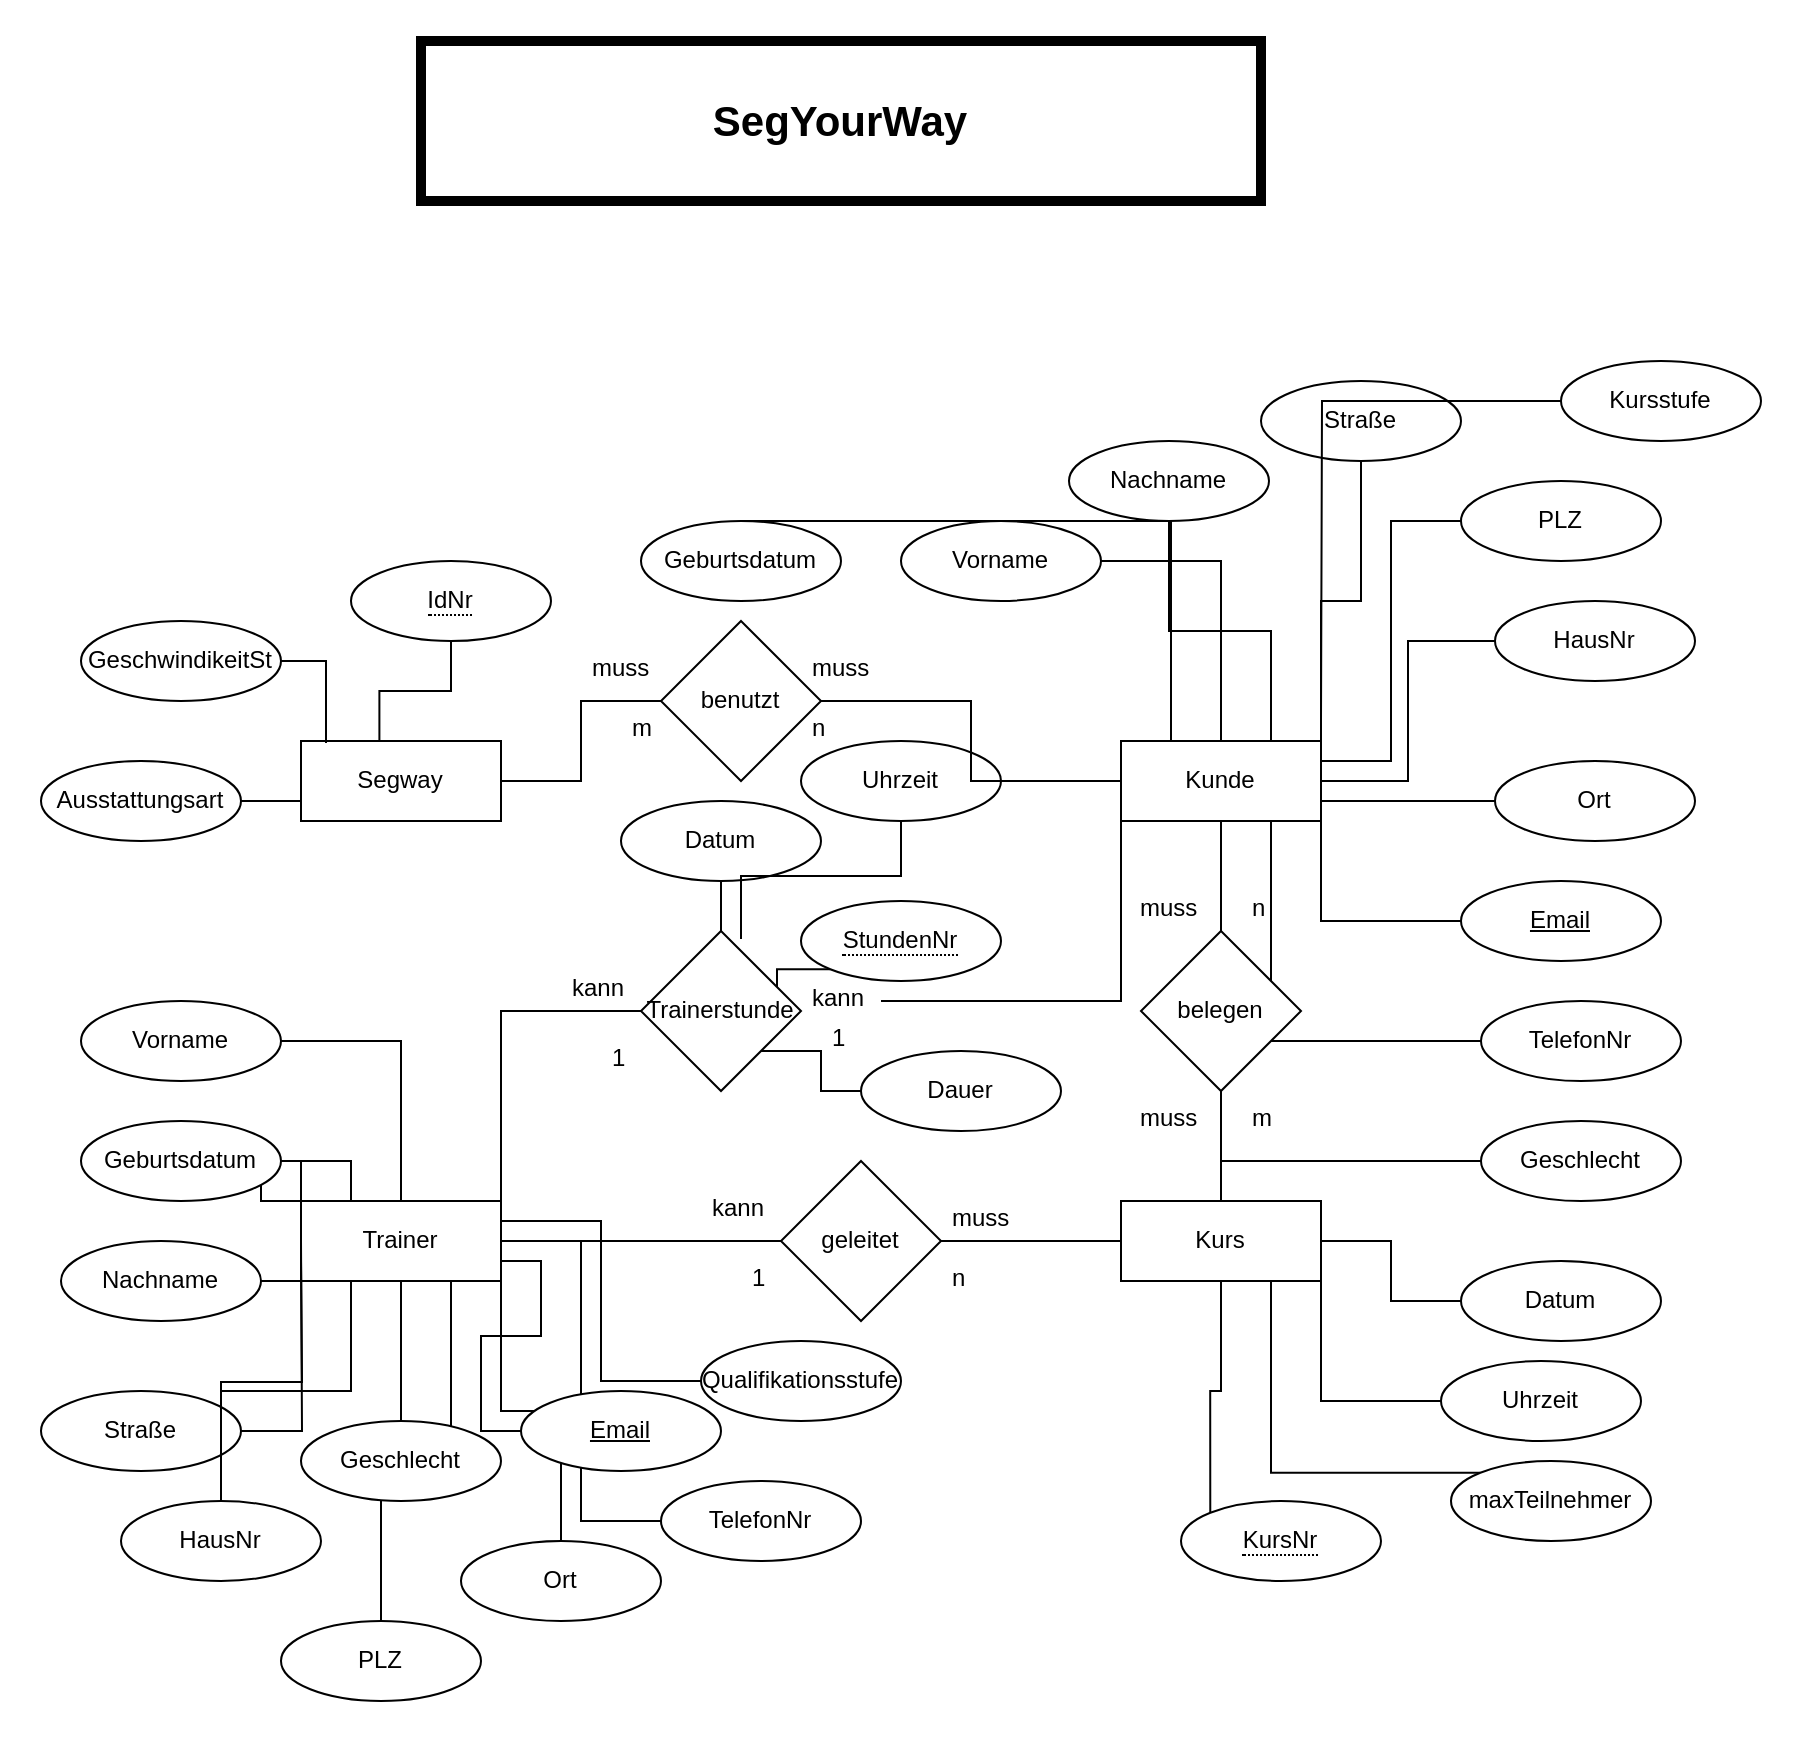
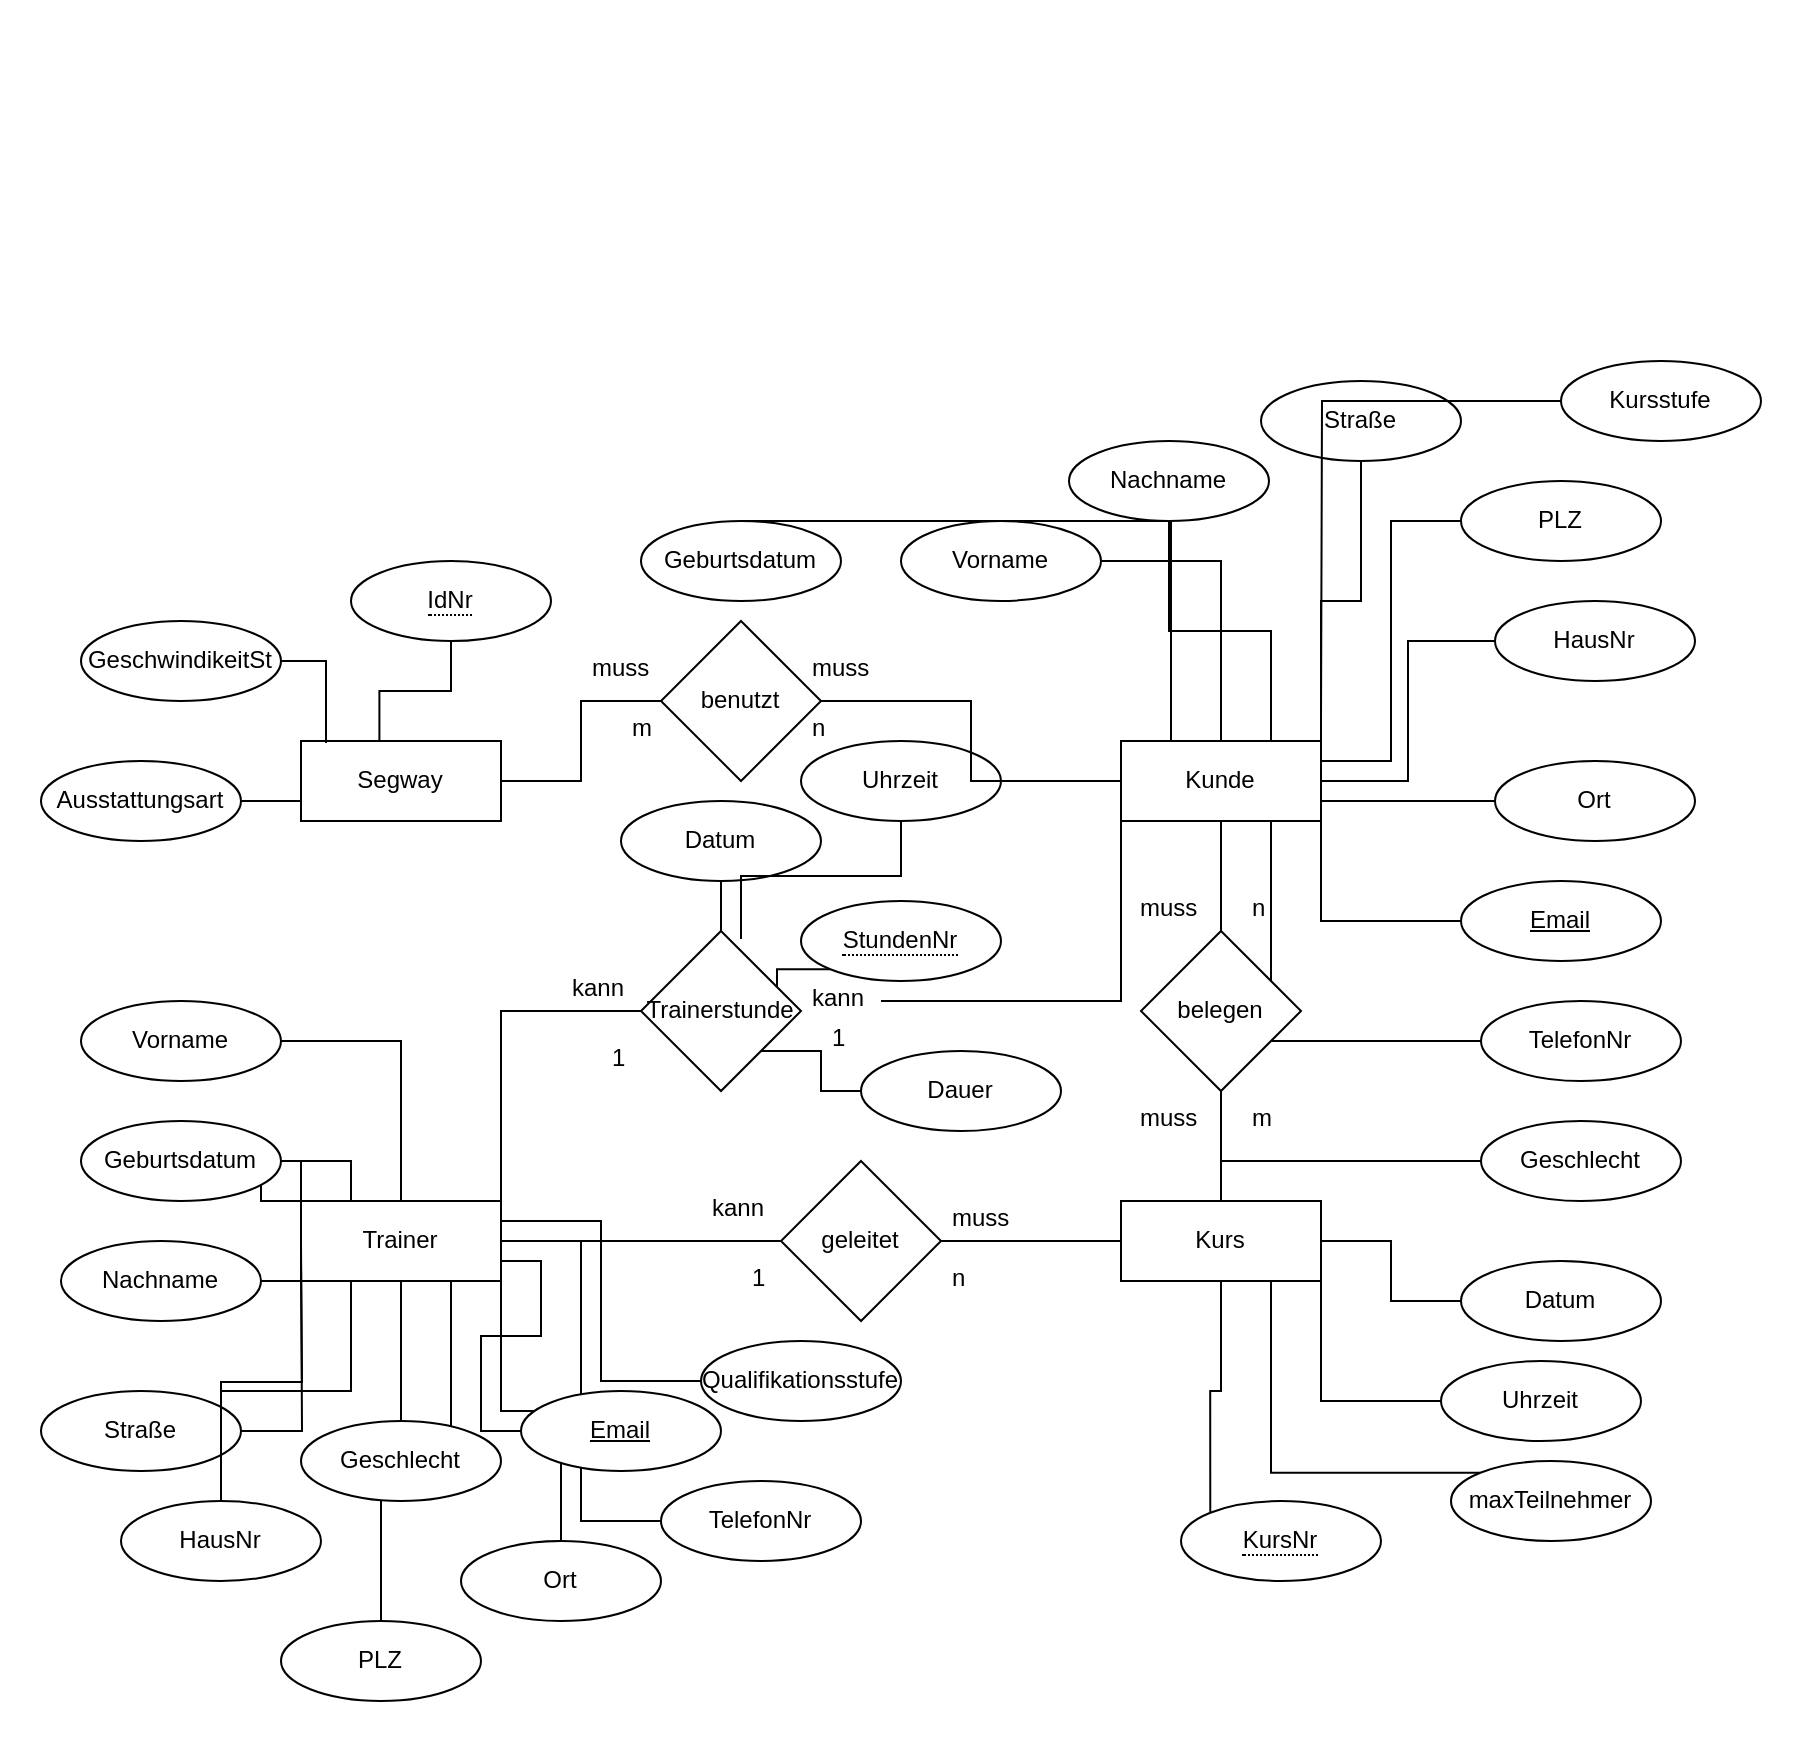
- <mxCell id="73" value="&lt;b&gt;&lt;font style=&quot;font-size: 21px&quot;&gt;SegYourWay&lt;/font&gt;&lt;/b&gt;" style="rounded=0;whiteSpace=wrap;html=1;strokeWidth=5;" parent="1" vertex="1"><mxGeometry x="210" y="20" width="420" height="80" as="geometry" /></mxCell>
